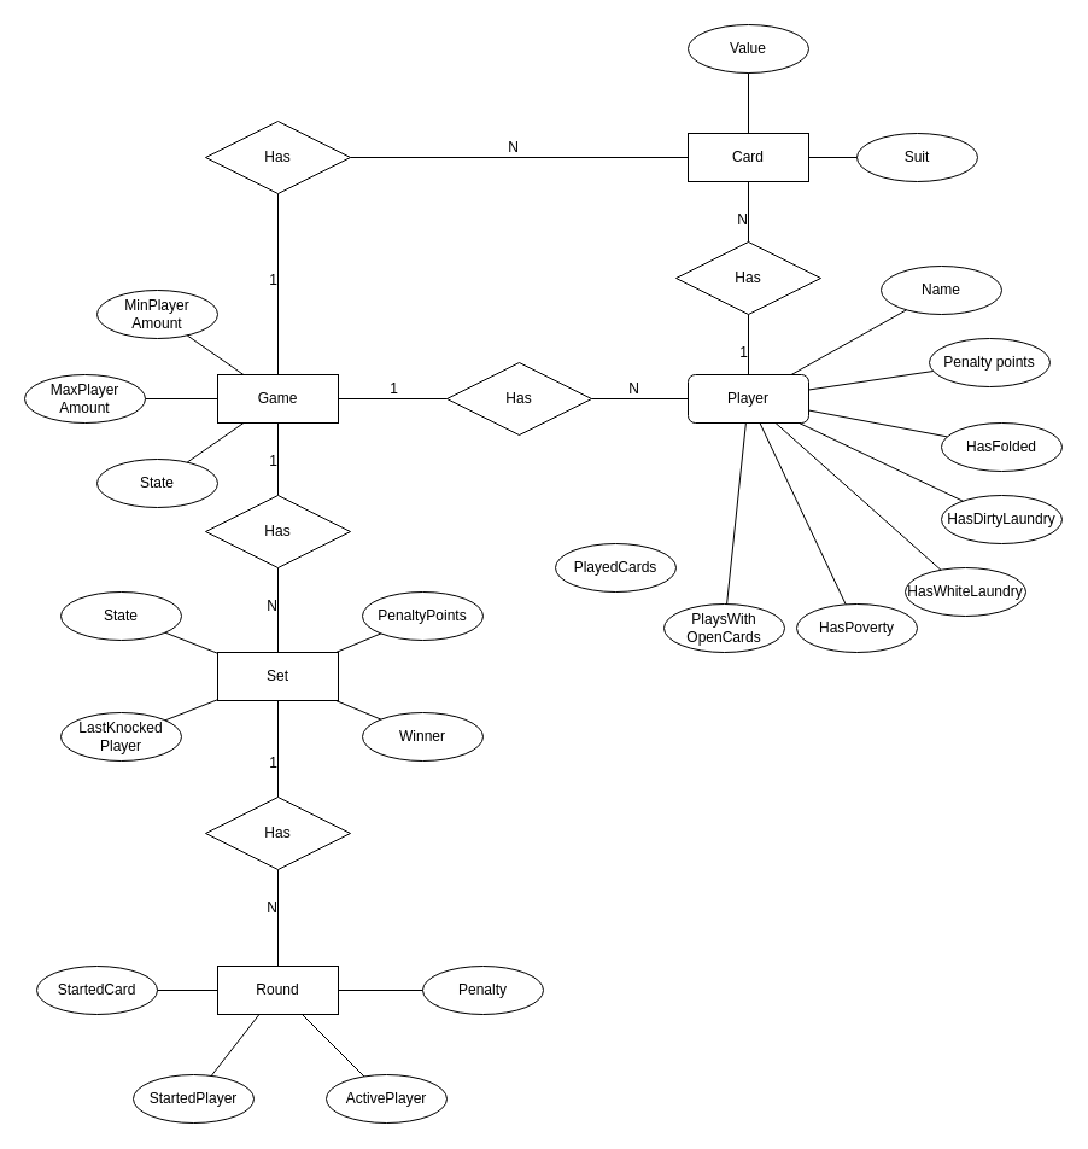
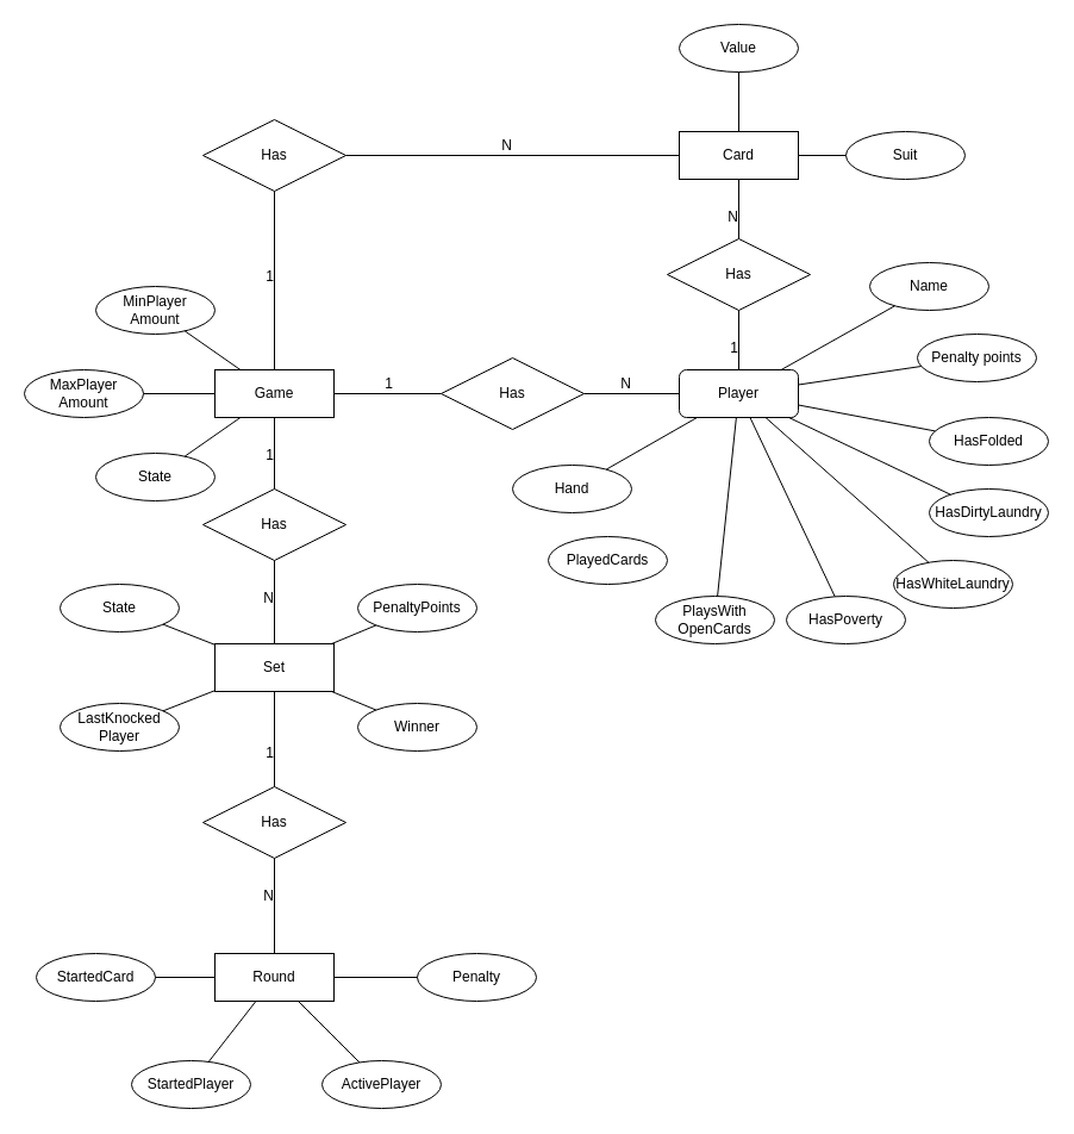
+ <mxCell id="52" value="" style="endArrow=none;html=1;rounded=0;" edge="1" parent="1" source="3" target="44"><mxGeometry relative="1" as="geometry"><mxPoint x="617.5" y="360" as="sourcePoint" /><mxPoint x="542.127" y="480.597" as="targetPoint" /></mxGeometry></mxCell>
+ <mxCell id="44" value="Hand" style="ellipse;whiteSpace=wrap;html=1;align=center;" vertex="1" parent="1"><mxGeometry x="430" y="390" width="100" height="40" as="geometry" /></mxCell>
